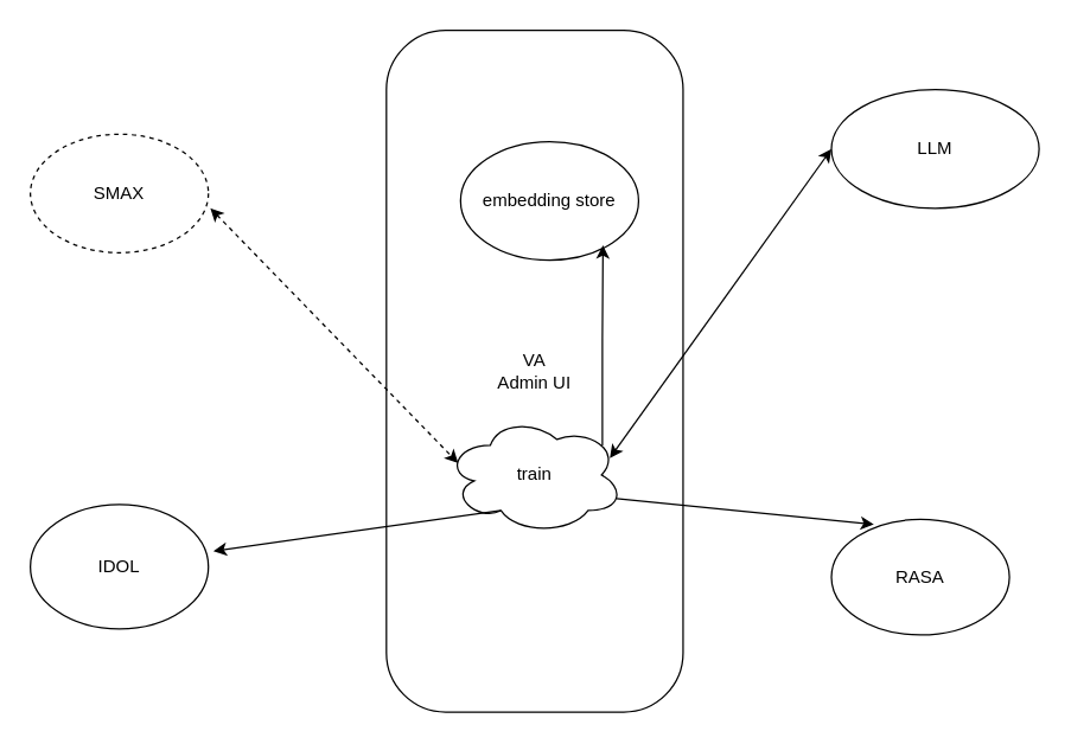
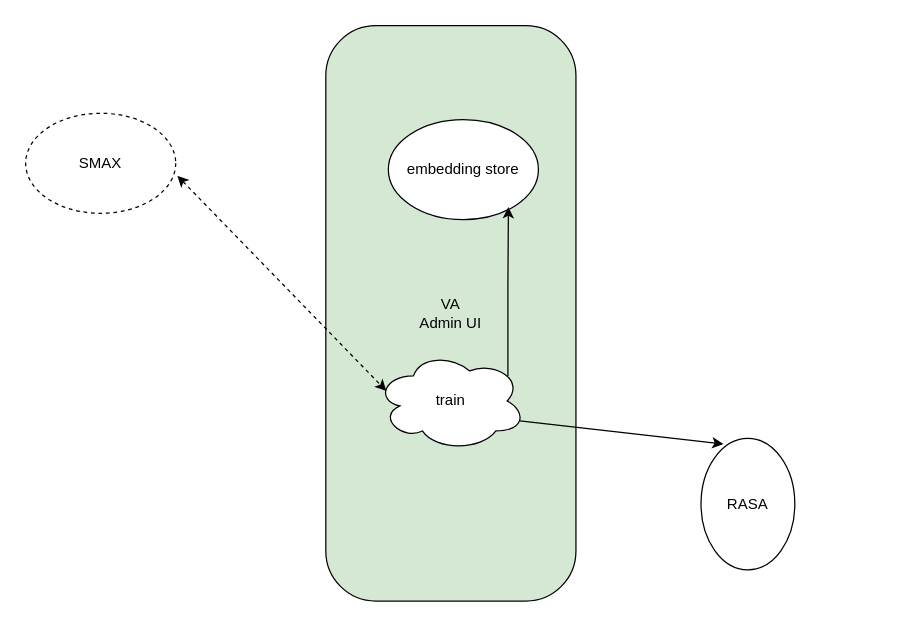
- <mxCell id="12" value="LLM" style="ellipse;whiteSpace=wrap;html=1;" vertex="1" parent="1"><mxGeometry x="560" y="60" width="140" height="80" as="geometry" /></mxCell>
- <mxCell id="13" value="" style="endArrow=classic;startArrow=classic;html=1;rounded=0;exitX=0.922;exitY=0.358;exitDx=0;exitDy=0;exitPerimeter=0;entryX=0;entryY=0.5;entryDx=0;entryDy=0;" edge="1" parent="1" source="9" target="12"><mxGeometry width="50" height="50" relative="1" as="geometry"><mxPoint x="500" y="120" as="sourcePoint" /><mxPoint x="550" y="70" as="targetPoint" /></mxGeometry></mxCell>
- <mxCell id="2" value="&lt;div style=&quot;&quot;&gt;&lt;span style=&quot;background-color: initial;&quot;&gt;VA&lt;/span&gt;&lt;/div&gt;&lt;div style=&quot;&quot;&gt;&lt;span style=&quot;background-color: initial;&quot;&gt;Admin UI&lt;/span&gt;&lt;/div&gt;" style="rounded=1;whiteSpace=wrap;html=1;imageVerticalAlign=top;flipV=1;arcSize=20;flipH=1;align=center;" vertex="1" parent="1"><mxGeometry x="260" y="20" width="200" height="460" as="geometry" /></mxCell>
+ <mxCell id="2" value="&lt;div style=&quot;&quot;&gt;&lt;span style=&quot;background-color: initial;&quot;&gt;VA&lt;/span&gt;&lt;/div&gt;&lt;div style=&quot;&quot;&gt;&lt;span style=&quot;background-color: initial;&quot;&gt;Admin UI&lt;/span&gt;&lt;/div&gt;" style="rounded=1;whiteSpace=wrap;html=1;imageVerticalAlign=top;flipV=1;arcSize=20;flipH=1;align=center;fillColor=#d5e8d4;" vertex="1" parent="1"><mxGeometry x="260" y="20" width="200" height="460" as="geometry" /></mxCell>
- <mxCell id="10" value="" style="endArrow=classic;html=1;rounded=0;exitX=0.31;exitY=0.8;exitDx=0;exitDy=0;exitPerimeter=0;entryX=1.028;entryY=0.373;entryDx=0;entryDy=0;entryPerimeter=0;" edge="1" parent="1" source="9" target="6"><mxGeometry width="50" height="50" relative="1" as="geometry"><mxPoint x="90" y="490" as="sourcePoint" /><mxPoint x="140" y="440" as="targetPoint" /></mxGeometry></mxCell>
- <mxCell id="6" value="IDOL" style="ellipse;whiteSpace=wrap;html=1;" vertex="1" parent="1"><mxGeometry x="20" y="340" width="120" height="84" as="geometry" /></mxCell>
- <mxCell id="7" value="RASA" style="ellipse;whiteSpace=wrap;html=1;" vertex="1" parent="1"><mxGeometry x="560" y="350" width="120" height="78" as="geometry" /></mxCell>
+ <mxCell id="7" value="RASA" style="ellipse;whiteSpace=wrap;html=1;" vertex="1" parent="1"><mxGeometry x="560" y="350" width="75" height="105" as="geometry" /></mxCell>
